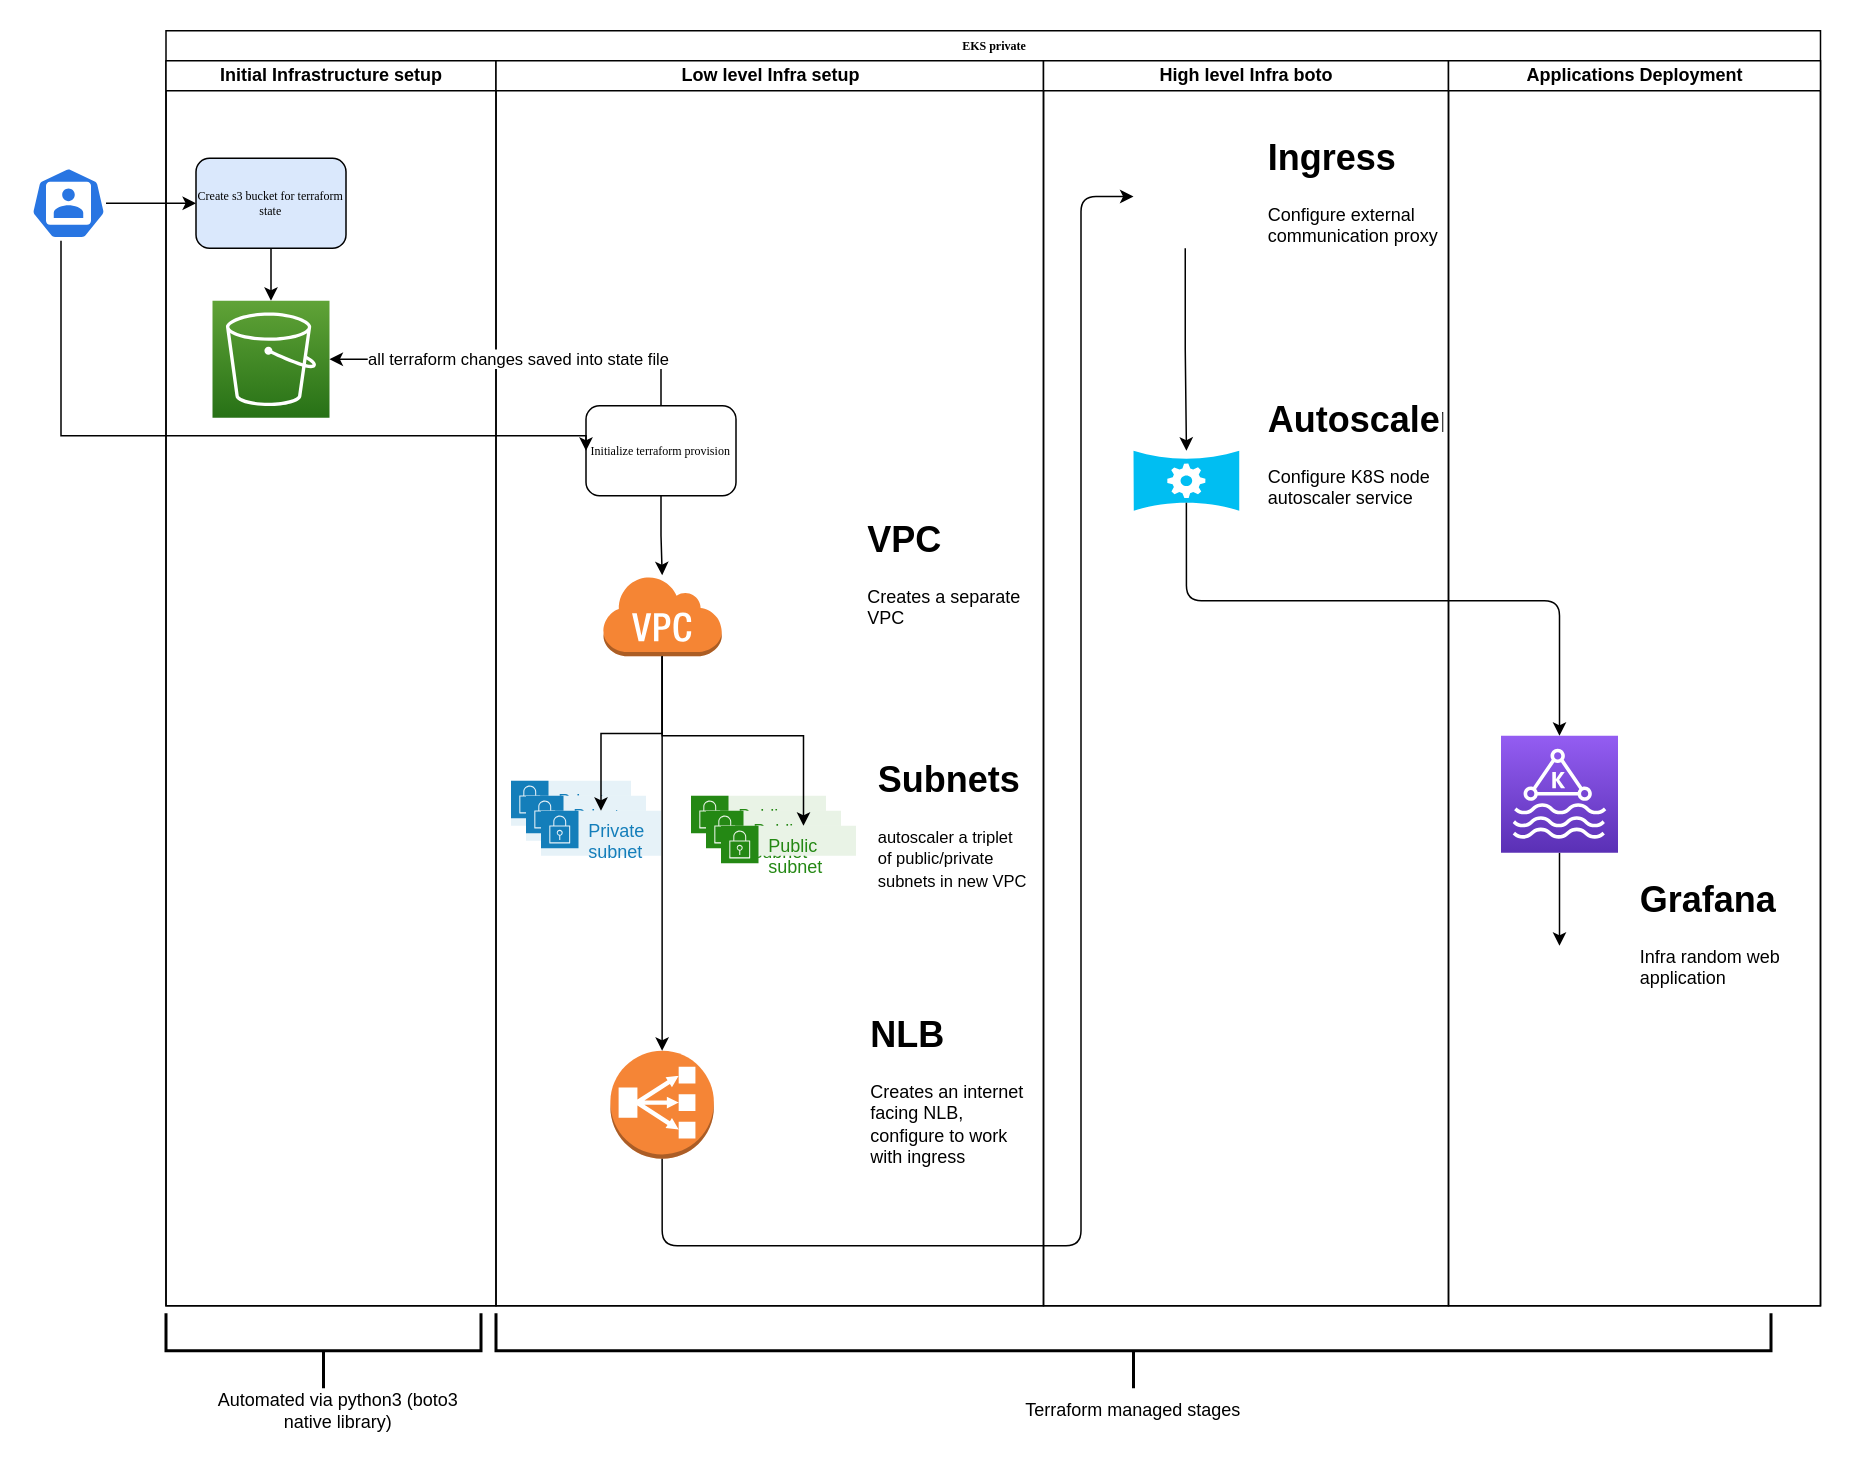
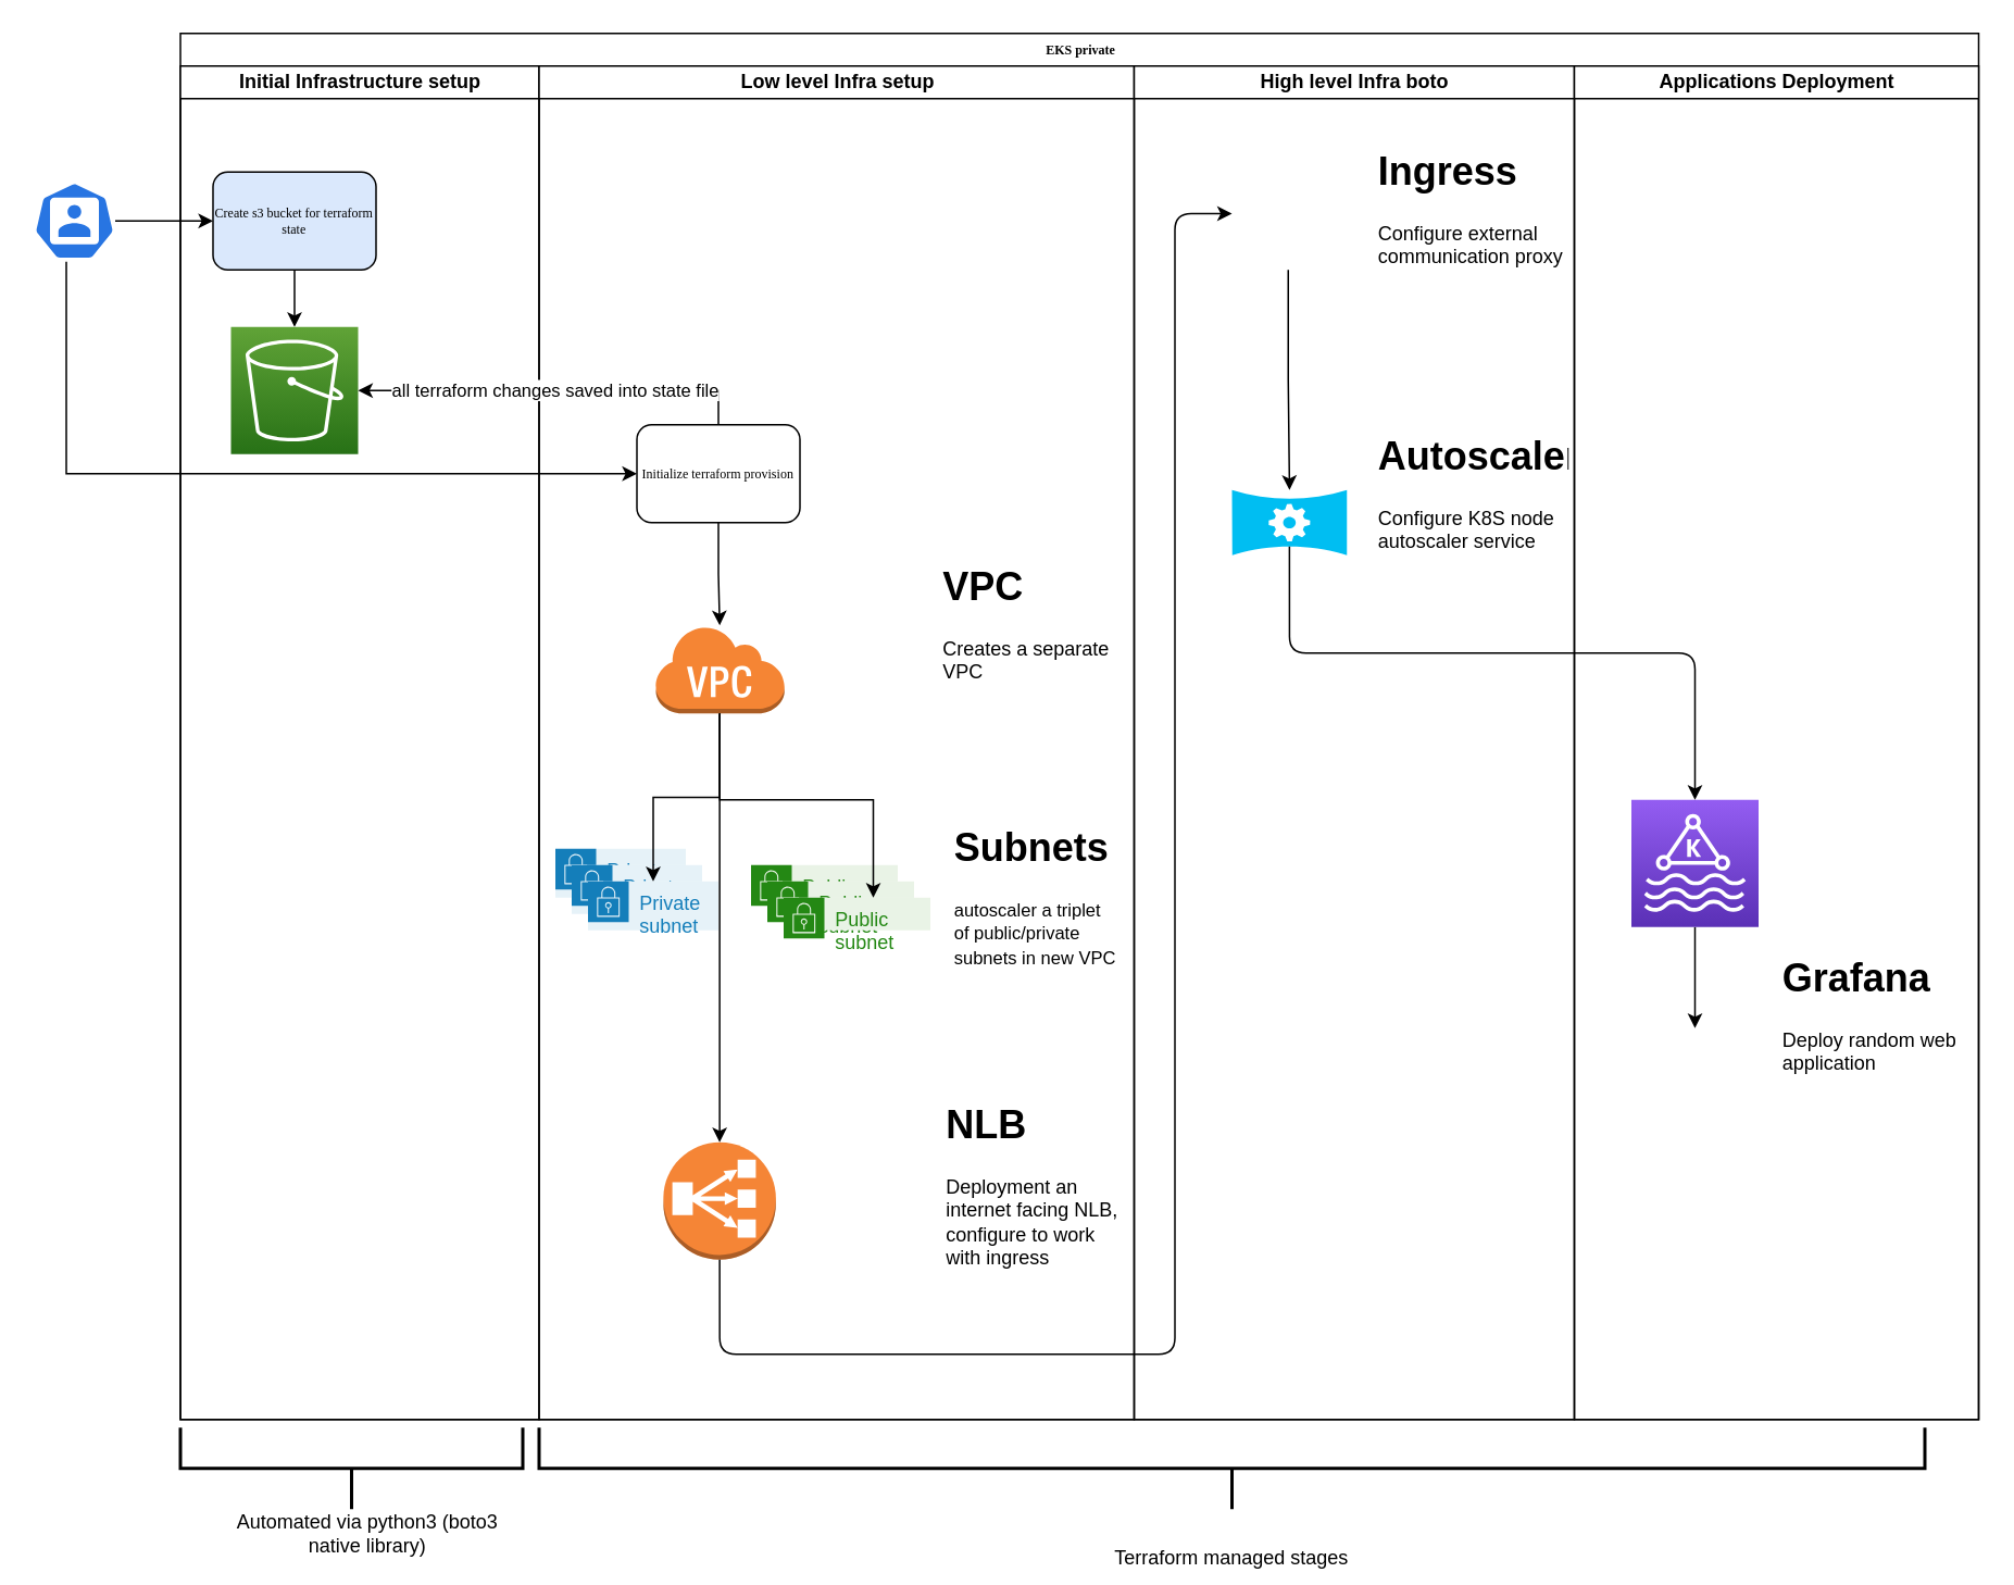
- <mxCell id="9" value="Initialize terraform provision" style="rounded=1;whiteSpace=wrap;html=1;shadow=0;labelBackgroundColor=none;strokeWidth=1;fontFamily=Verdana;fontSize=8;align=center;" parent="7" vertex="1"><mxGeometry x="60" y="230" width="100" height="60" as="geometry" /></mxCell>
+ <mxCell id="9" value="Initialize terraform provision" style="rounded=1;whiteSpace=wrap;html=1;shadow=0;labelBackgroundColor=none;strokeWidth=1;fontFamily=Verdana;fontSize=8;align=center;" parent="7" vertex="1"><mxGeometry x="60" y="220" width="100" height="60" as="geometry" /></mxCell>
- <mxCell id="32" value="&lt;h1&gt;Grafana&lt;/h1&gt;&lt;p&gt;Infra random web application&lt;/p&gt;" style="text;html=1;strokeColor=none;fillColor=none;spacing=5;spacingTop=-20;whiteSpace=wrap;overflow=hidden;rounded=0;" vertex="1" parent="28"><mxGeometry x="123" y="540" width="125" height="80" as="geometry" /></mxCell>
+ <mxCell id="32" value="&lt;h1&gt;Grafana&lt;/h1&gt;&lt;p&gt;Deploy random web application&lt;/p&gt;" style="text;html=1;strokeColor=none;fillColor=none;spacing=5;spacingTop=-20;whiteSpace=wrap;overflow=hidden;rounded=0;" vertex="1" parent="28"><mxGeometry x="123" y="540" width="125" height="80" as="geometry" /></mxCell>
- <mxCell id="18" value="&lt;h1&gt;NLB&lt;/h1&gt;&lt;p&gt;Creates an internet facing NLB, configure to work with ingress&lt;/p&gt;" style="text;html=1;strokeColor=none;fillColor=none;spacing=5;spacingTop=-20;whiteSpace=wrap;overflow=hidden;rounded=0;" vertex="1" parent="7"><mxGeometry x="245" y="630" width="120" height="120" as="geometry" /></mxCell>
+ <mxCell id="18" value="&lt;h1&gt;NLB&lt;/h1&gt;&lt;p&gt;Deployment an internet facing NLB, configure to work with ingress&lt;/p&gt;" style="text;html=1;strokeColor=none;fillColor=none;spacing=5;spacingTop=-20;whiteSpace=wrap;overflow=hidden;rounded=0;" vertex="1" parent="7"><mxGeometry x="245" y="630" width="120" height="120" as="geometry" /></mxCell>
- <mxCell id="44" value="Terraform managed stages" style="text;html=1;strokeColor=none;fillColor=none;align=center;verticalAlign=middle;whiteSpace=wrap;rounded=0;glass=0;" vertex="1" parent="1"><mxGeometry x="670" y="930" width="170" height="20" as="geometry" /></mxCell>
+ <mxCell id="44" value="Terraform managed stages" style="text;html=1;strokeColor=none;fillColor=none;align=center;verticalAlign=middle;whiteSpace=wrap;rounded=0;glass=0;" vertex="1" parent="1"><mxGeometry x="670" y="945" width="170" height="20" as="geometry" /></mxCell>
